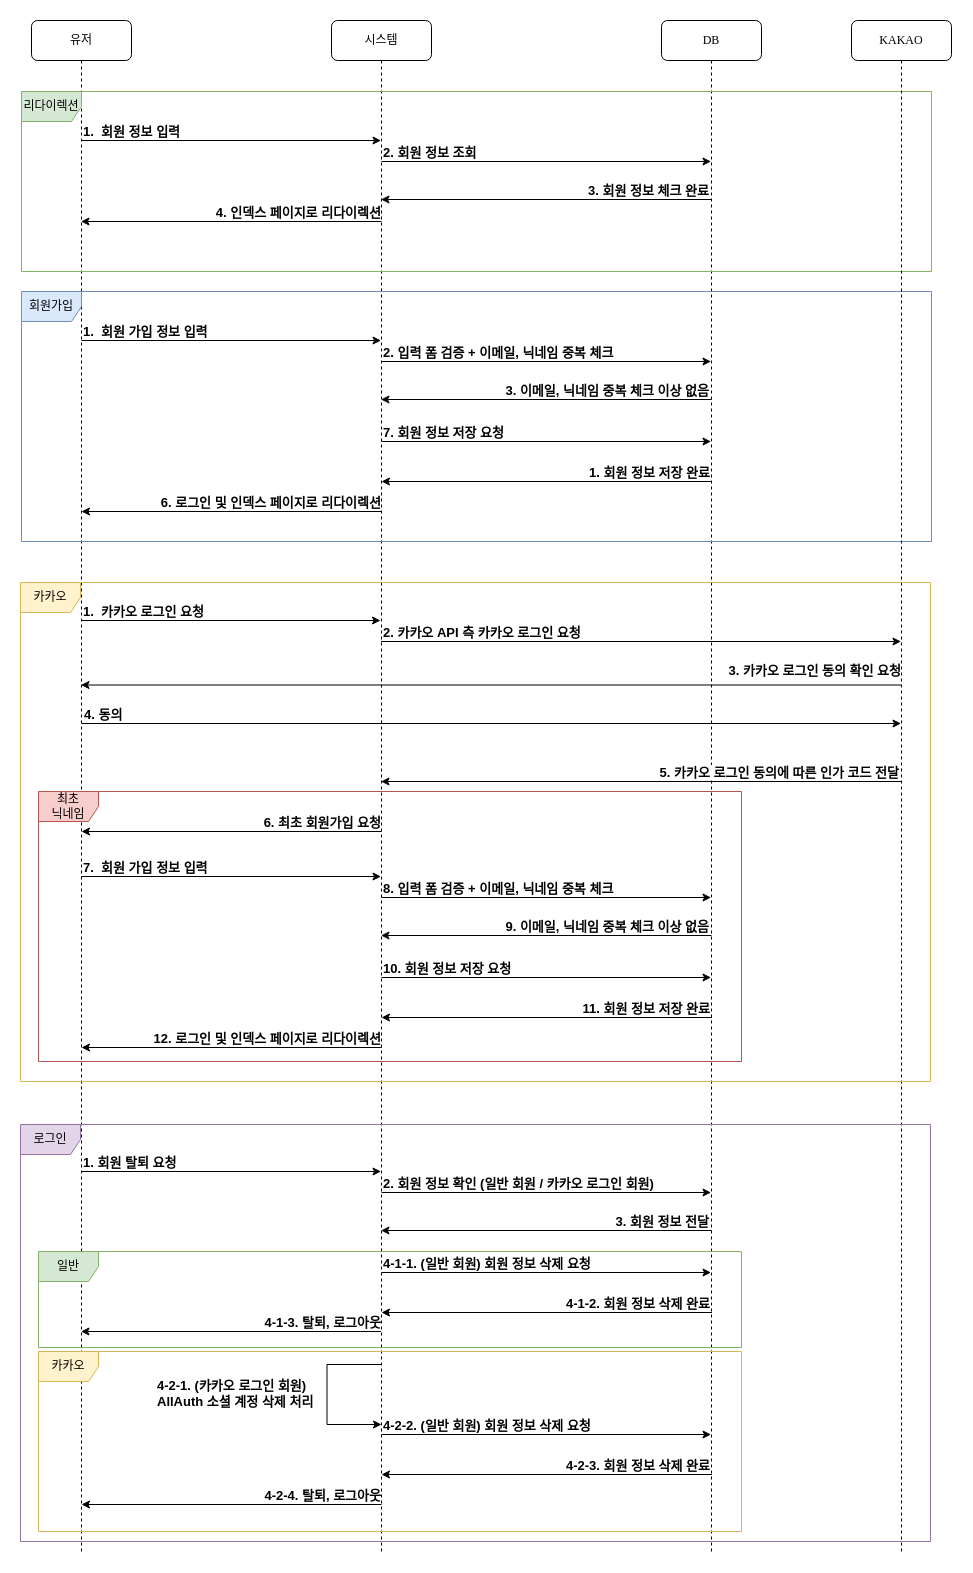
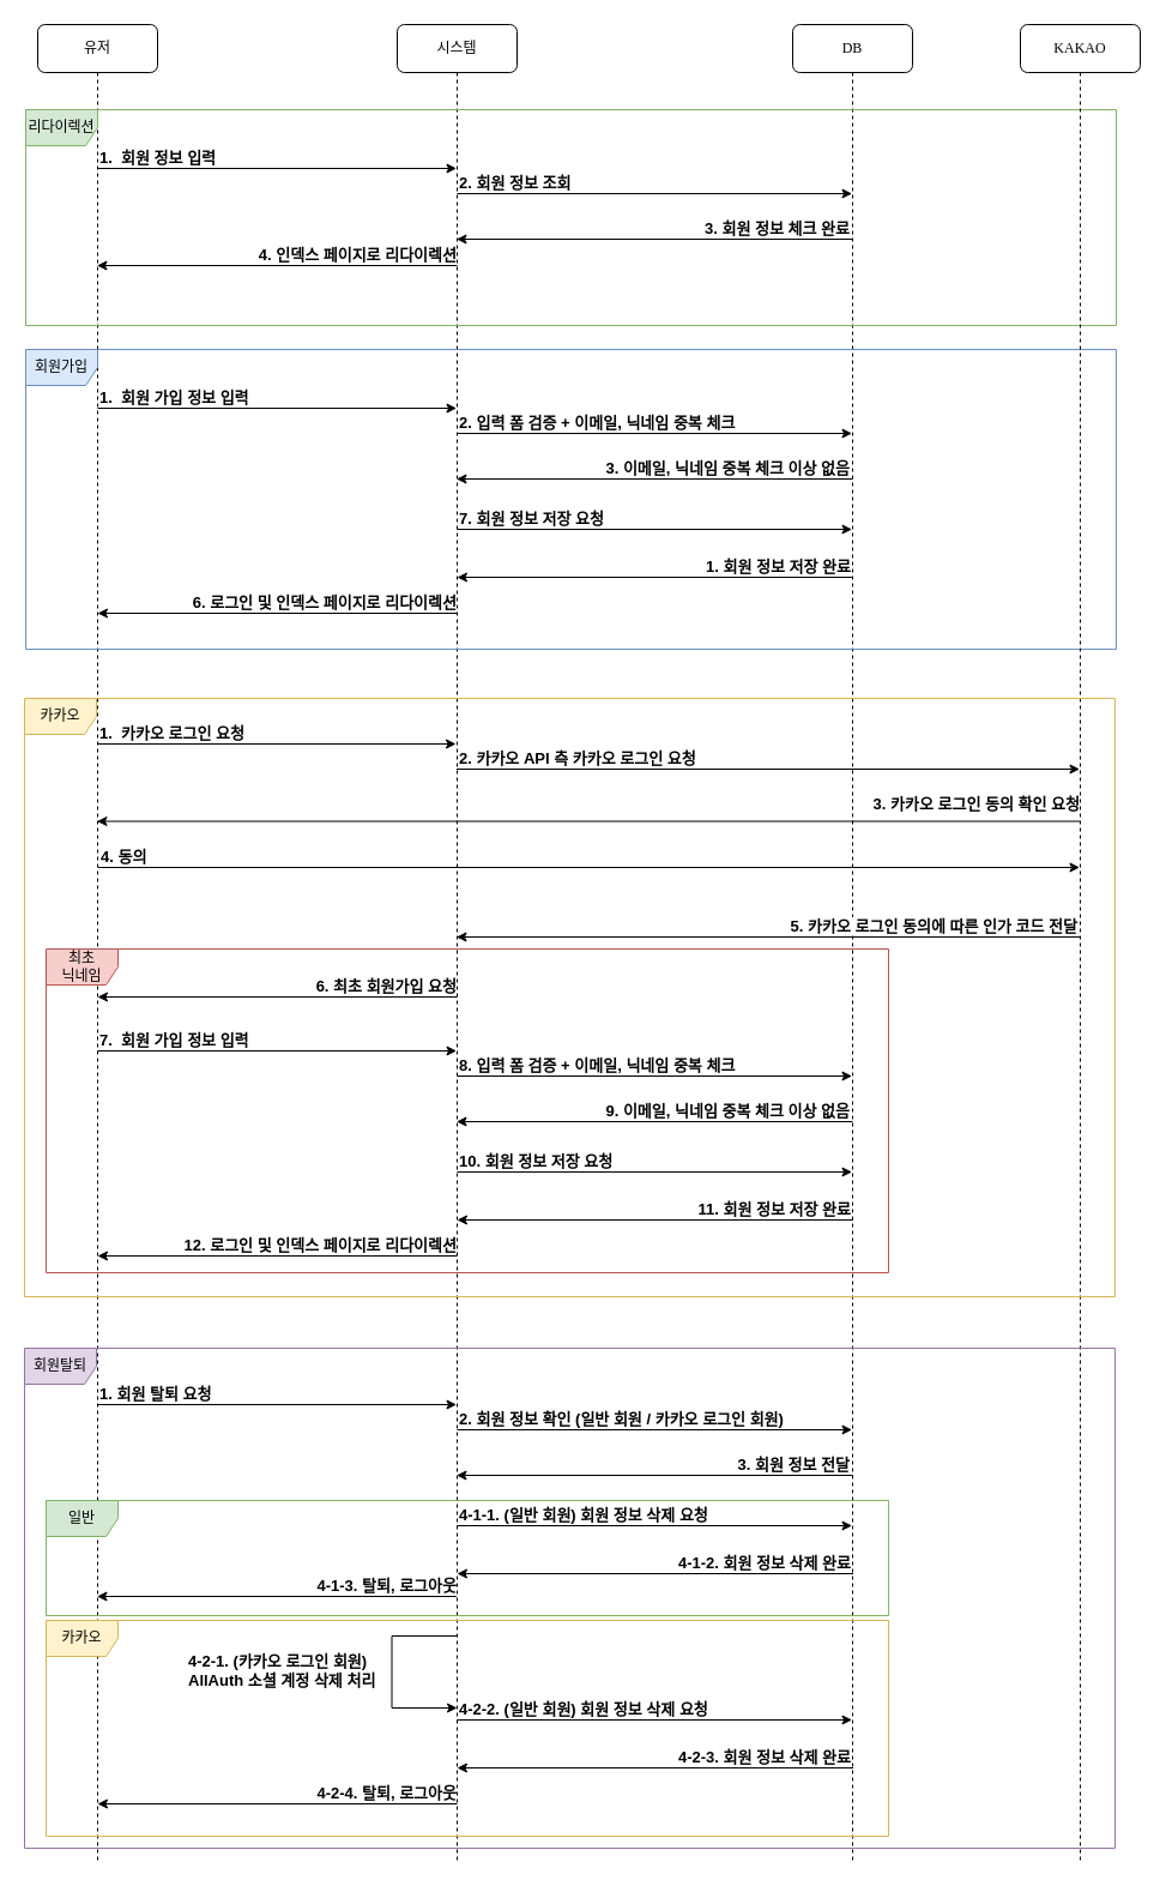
- <mxCell id="76" value="로그인" style="shape=umlFrame;whiteSpace=wrap;html=1;pointerEvents=0;fillColor=#e1d5e7;strokeColor=#9673a6;" vertex="1" parent="1"><mxGeometry x="20" y="1124" width="910" height="417" as="geometry" /></mxCell>
+ <mxCell id="76" value="회원탈퇴" style="shape=umlFrame;whiteSpace=wrap;html=1;pointerEvents=0;fillColor=#e1d5e7;strokeColor=#9673a6;" vertex="1" parent="1"><mxGeometry x="20" y="1124" width="910" height="417" as="geometry" /></mxCell>
